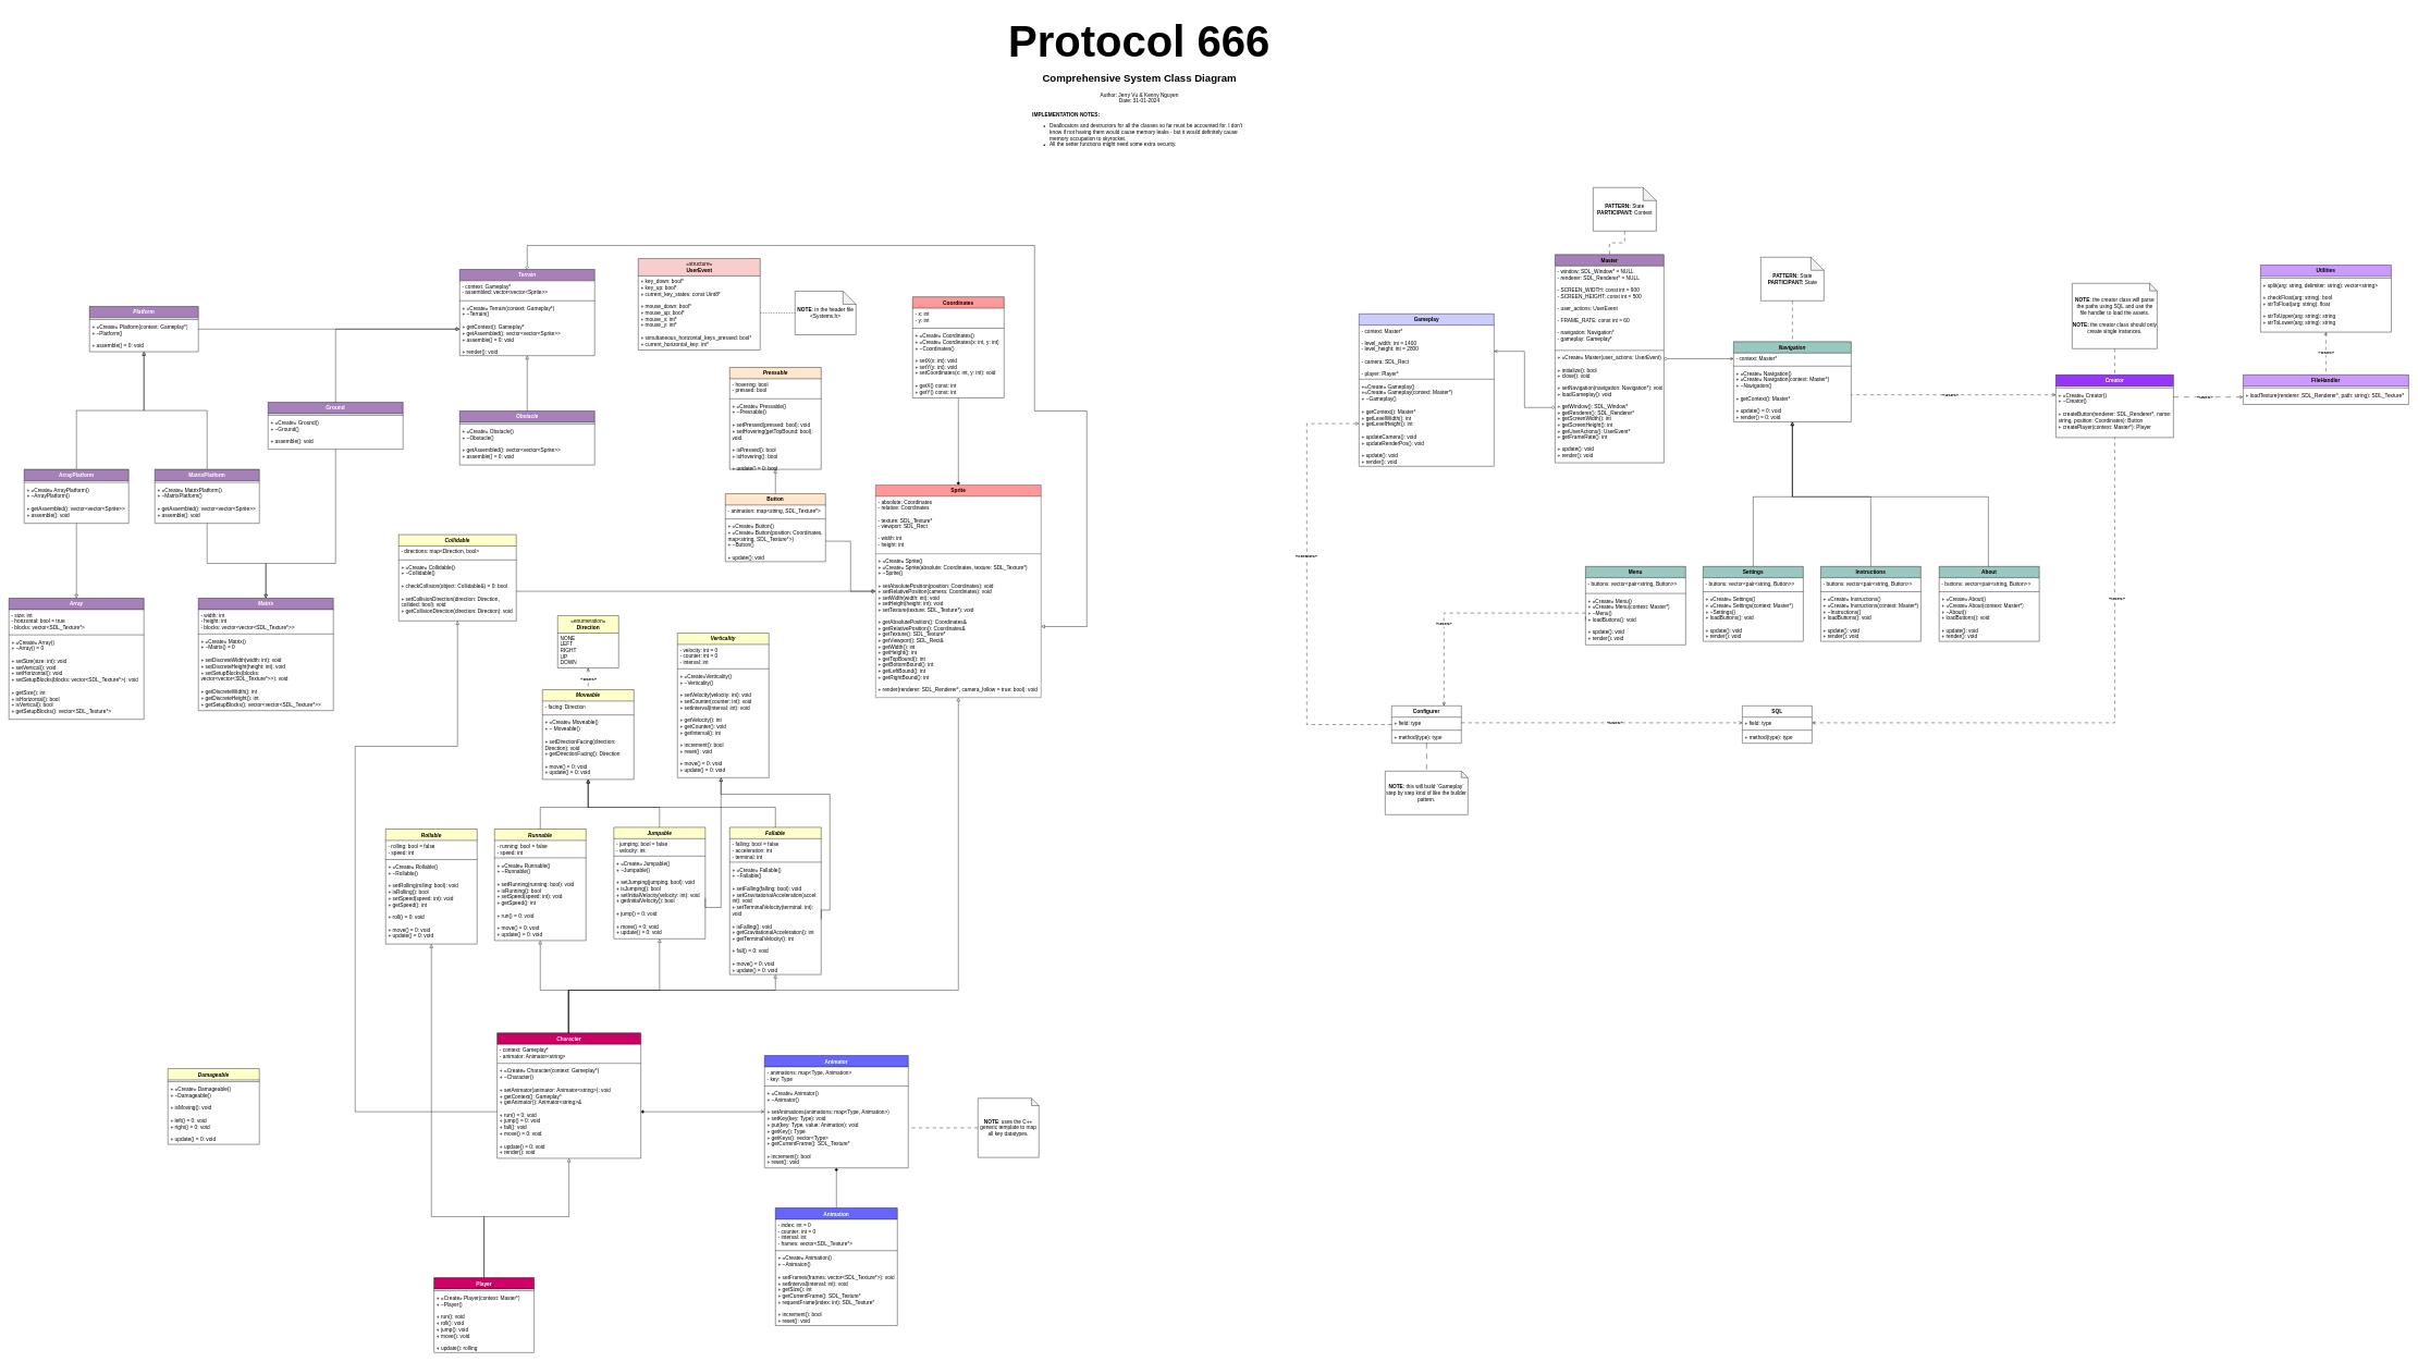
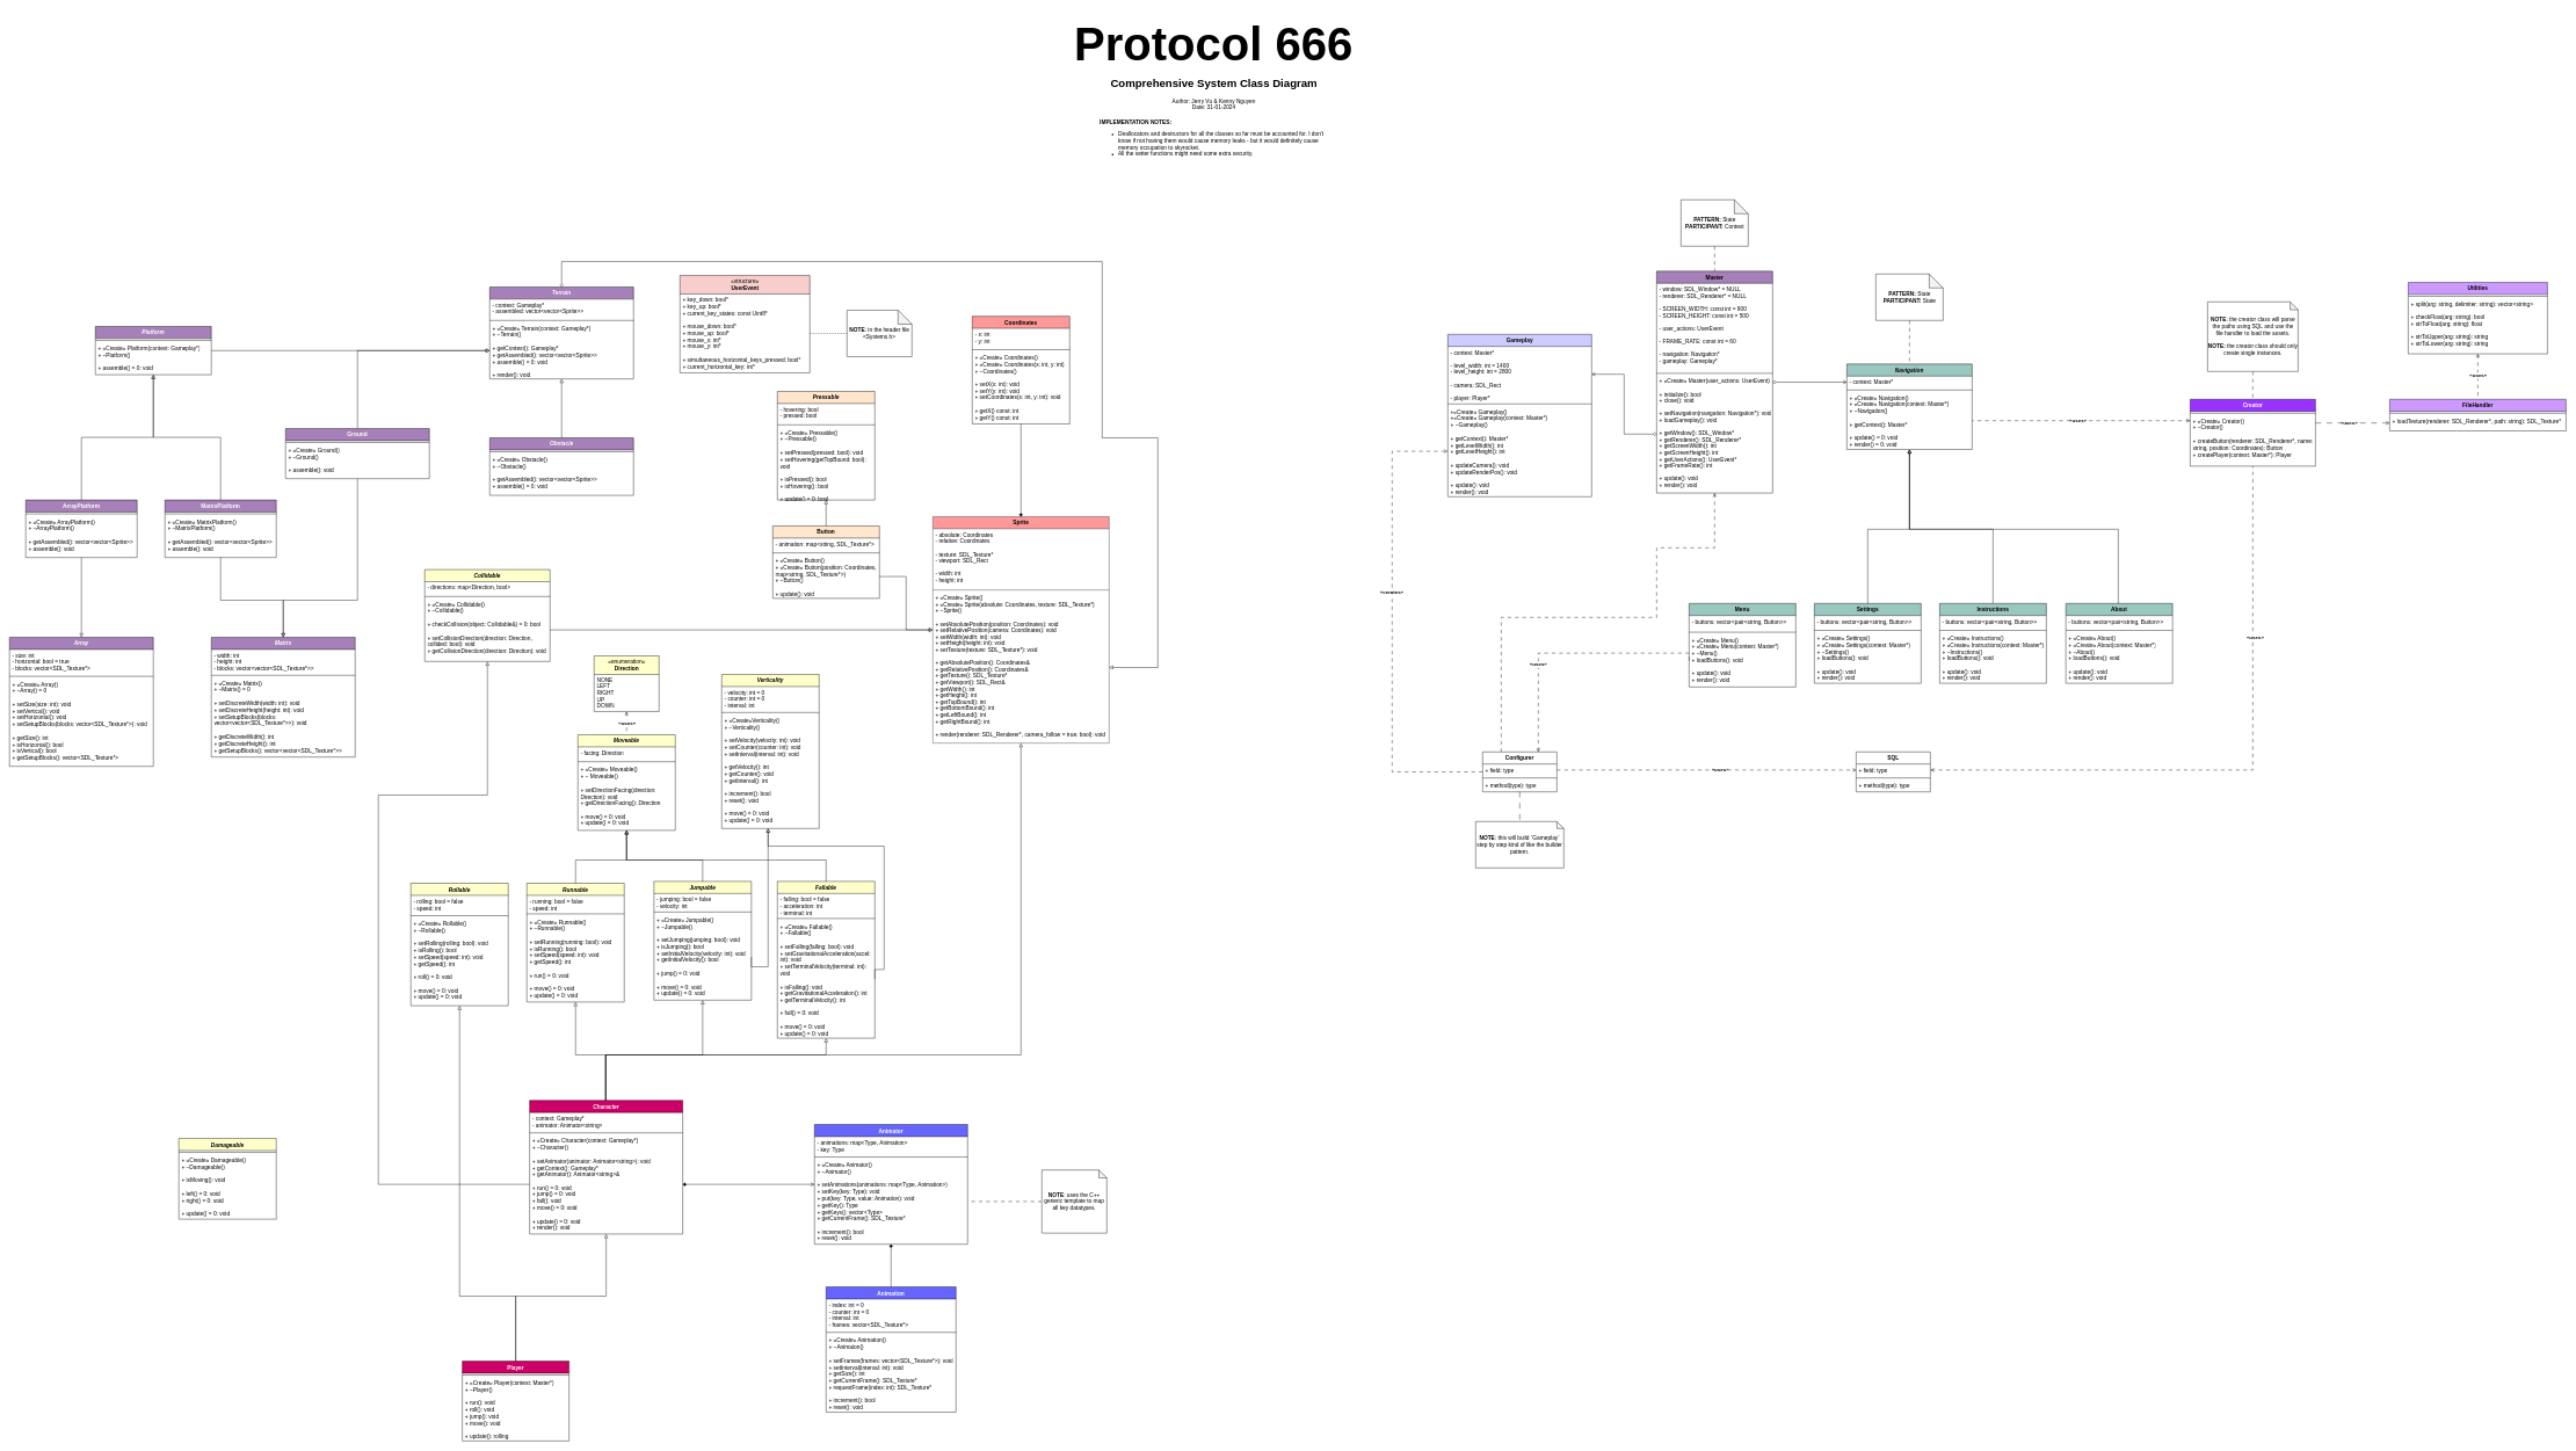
- <mxCell id="50" value="&lt;b&gt;PATTERN: &lt;/b&gt;State&lt;br&gt;&lt;b&gt;PARTICIPANT:&lt;/b&gt;&amp;nbsp;Context" style="shape=note;whiteSpace=wrap;html=1;backgroundOutline=1;darkOpacity=0.05;" parent="1" vertex="1"><mxGeometry x="3657.5" y="430" width="145" height="100" as="geometry" /></mxCell>
+ <mxCell id="50" value="&lt;b&gt;PATTERN: &lt;/b&gt;State&lt;br&gt;&lt;b&gt;PARTICIPANT:&lt;/b&gt;&amp;nbsp;Context" style="shape=note;whiteSpace=wrap;html=1;backgroundOutline=1;darkOpacity=0.05;" parent="1" vertex="1"><mxGeometry x="3622.5" y="430" width="145" height="100" as="geometry" /></mxCell>
+ <mxCell id="13" style="edgeStyle=orthogonalEdgeStyle;rounded=0;orthogonalLoop=1;jettySize=auto;html=1;entryX=0.25;entryY=0;entryDx=0;entryDy=0;dashed=1;dashPattern=8 8;endArrow=none;endFill=0;startArrow=open;startFill=0;" parent="1" source="14" target="104" edge="1"><mxGeometry relative="1" as="geometry"><Array as="points"><mxPoint x="3695" y="1180" /><mxPoint x="3570" y="1180" /><mxPoint x="3570" y="1330" /><mxPoint x="3235" y="1330" /></Array></mxGeometry></mxCell>
